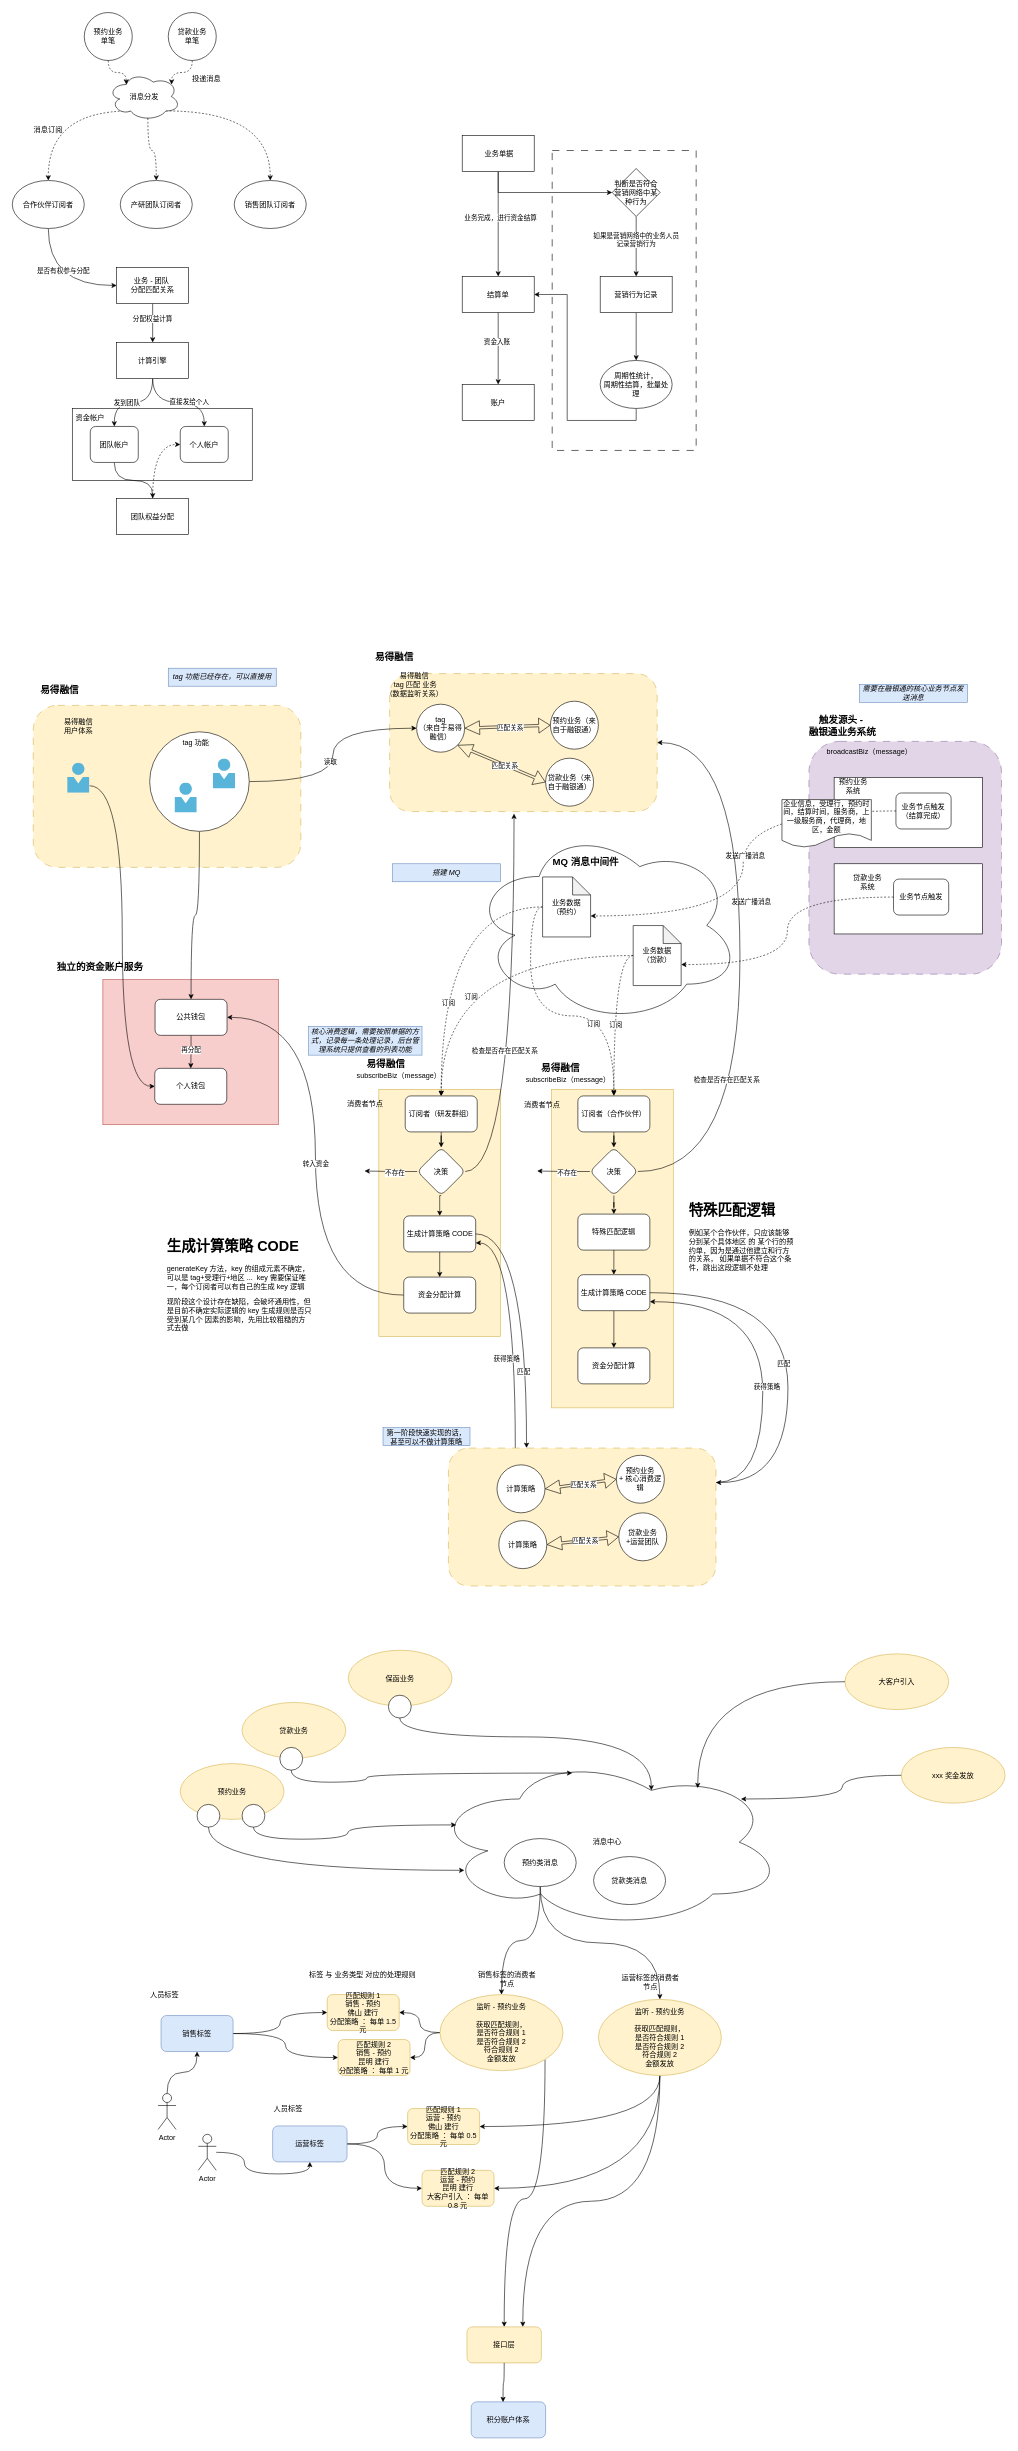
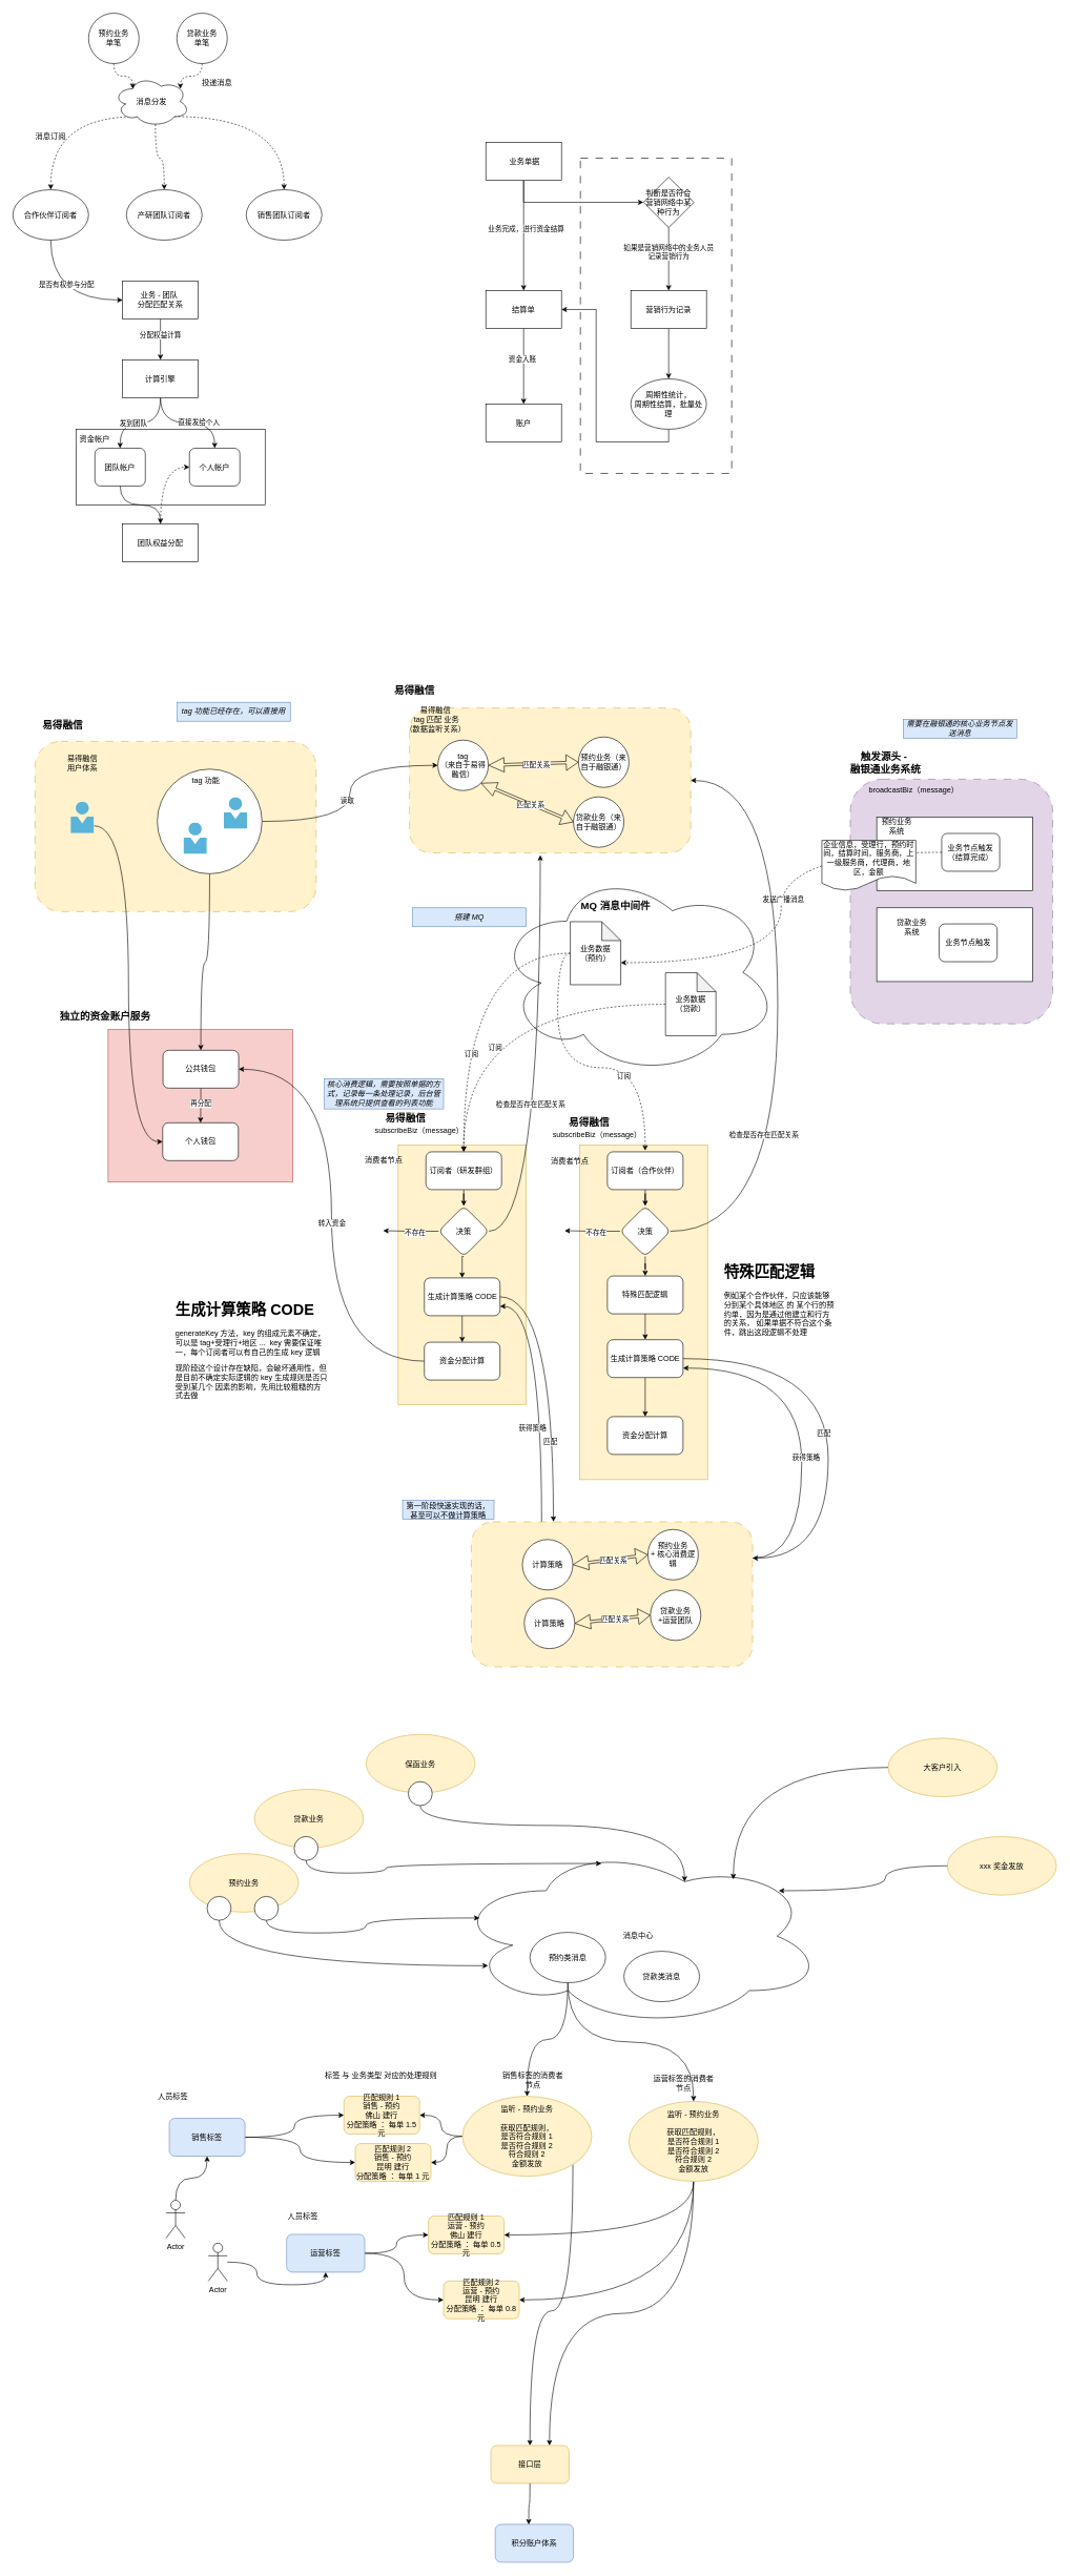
- <mxCell id="71" style="edgeStyle=orthogonalEdgeStyle;rounded=0;orthogonalLoop=1;jettySize=auto;html=1;exitX=0;exitY=0.5;exitDx=0;exitDy=0;entryX=0;entryY=0;entryDx=80;entryDy=65;entryPerimeter=0;curved=1;dashed=1;" parent="1" source="51" target="77" edge="1"><mxGeometry relative="1" as="geometry" /></mxCell>
- <mxCell id="72" value="发送广播消息" style="edgeLabel;html=1;align=center;verticalAlign=middle;resizable=0;points=[];" parent="71" vertex="1" connectable="0"><mxGeometry x="-0.308" y="9" relative="1" as="geometry"><mxPoint x="-77" y="-1" as="offset" /></mxGeometry></mxCell>
- <mxCell id="75" style="edgeStyle=orthogonalEdgeStyle;rounded=0;orthogonalLoop=1;jettySize=auto;html=1;exitX=0;exitY=0.5;exitDx=0;exitDy=0;exitPerimeter=0;entryX=0.5;entryY=0;entryDx=0;entryDy=0;curved=1;dashed=1;" parent="1" source="77" target="79" edge="1"><mxGeometry relative="1" as="geometry" /></mxCell>
- <mxCell id="76" value="订阅" style="edgeLabel;html=1;align=center;verticalAlign=middle;resizable=0;points=[];" parent="75" vertex="1" connectable="0"><mxGeometry x="0.104" y="3" relative="1" as="geometry"><mxPoint as="offset" /></mxGeometry></mxCell>
- <mxCell id="156" value="匹配规则 2&lt;div&gt;运营 - 预约&lt;/div&gt;&lt;div&gt;昆明 建行&lt;/div&gt;&lt;div&gt;大客户引入 ： 每单 0.8 元&lt;/div&gt;" style="rounded=1;whiteSpace=wrap;html=1;fillColor=#fff2cc;strokeColor=#d6b656;" vertex="1" parent="1"><mxGeometry x="703" y="3617" width="120" height="60" as="geometry" /></mxCell>
+ <mxCell id="156" value="匹配规则 2&lt;div&gt;运营 - 预约&lt;/div&gt;&lt;div&gt;昆明 建行&lt;/div&gt;&lt;div&gt;分配策略 ： 每单 0.8 元&lt;/div&gt;" style="rounded=1;whiteSpace=wrap;html=1;fillColor=#fff2cc;strokeColor=#d6b656;" vertex="1" parent="1"><mxGeometry x="703" y="3617" width="120" height="60" as="geometry" /></mxCell>
